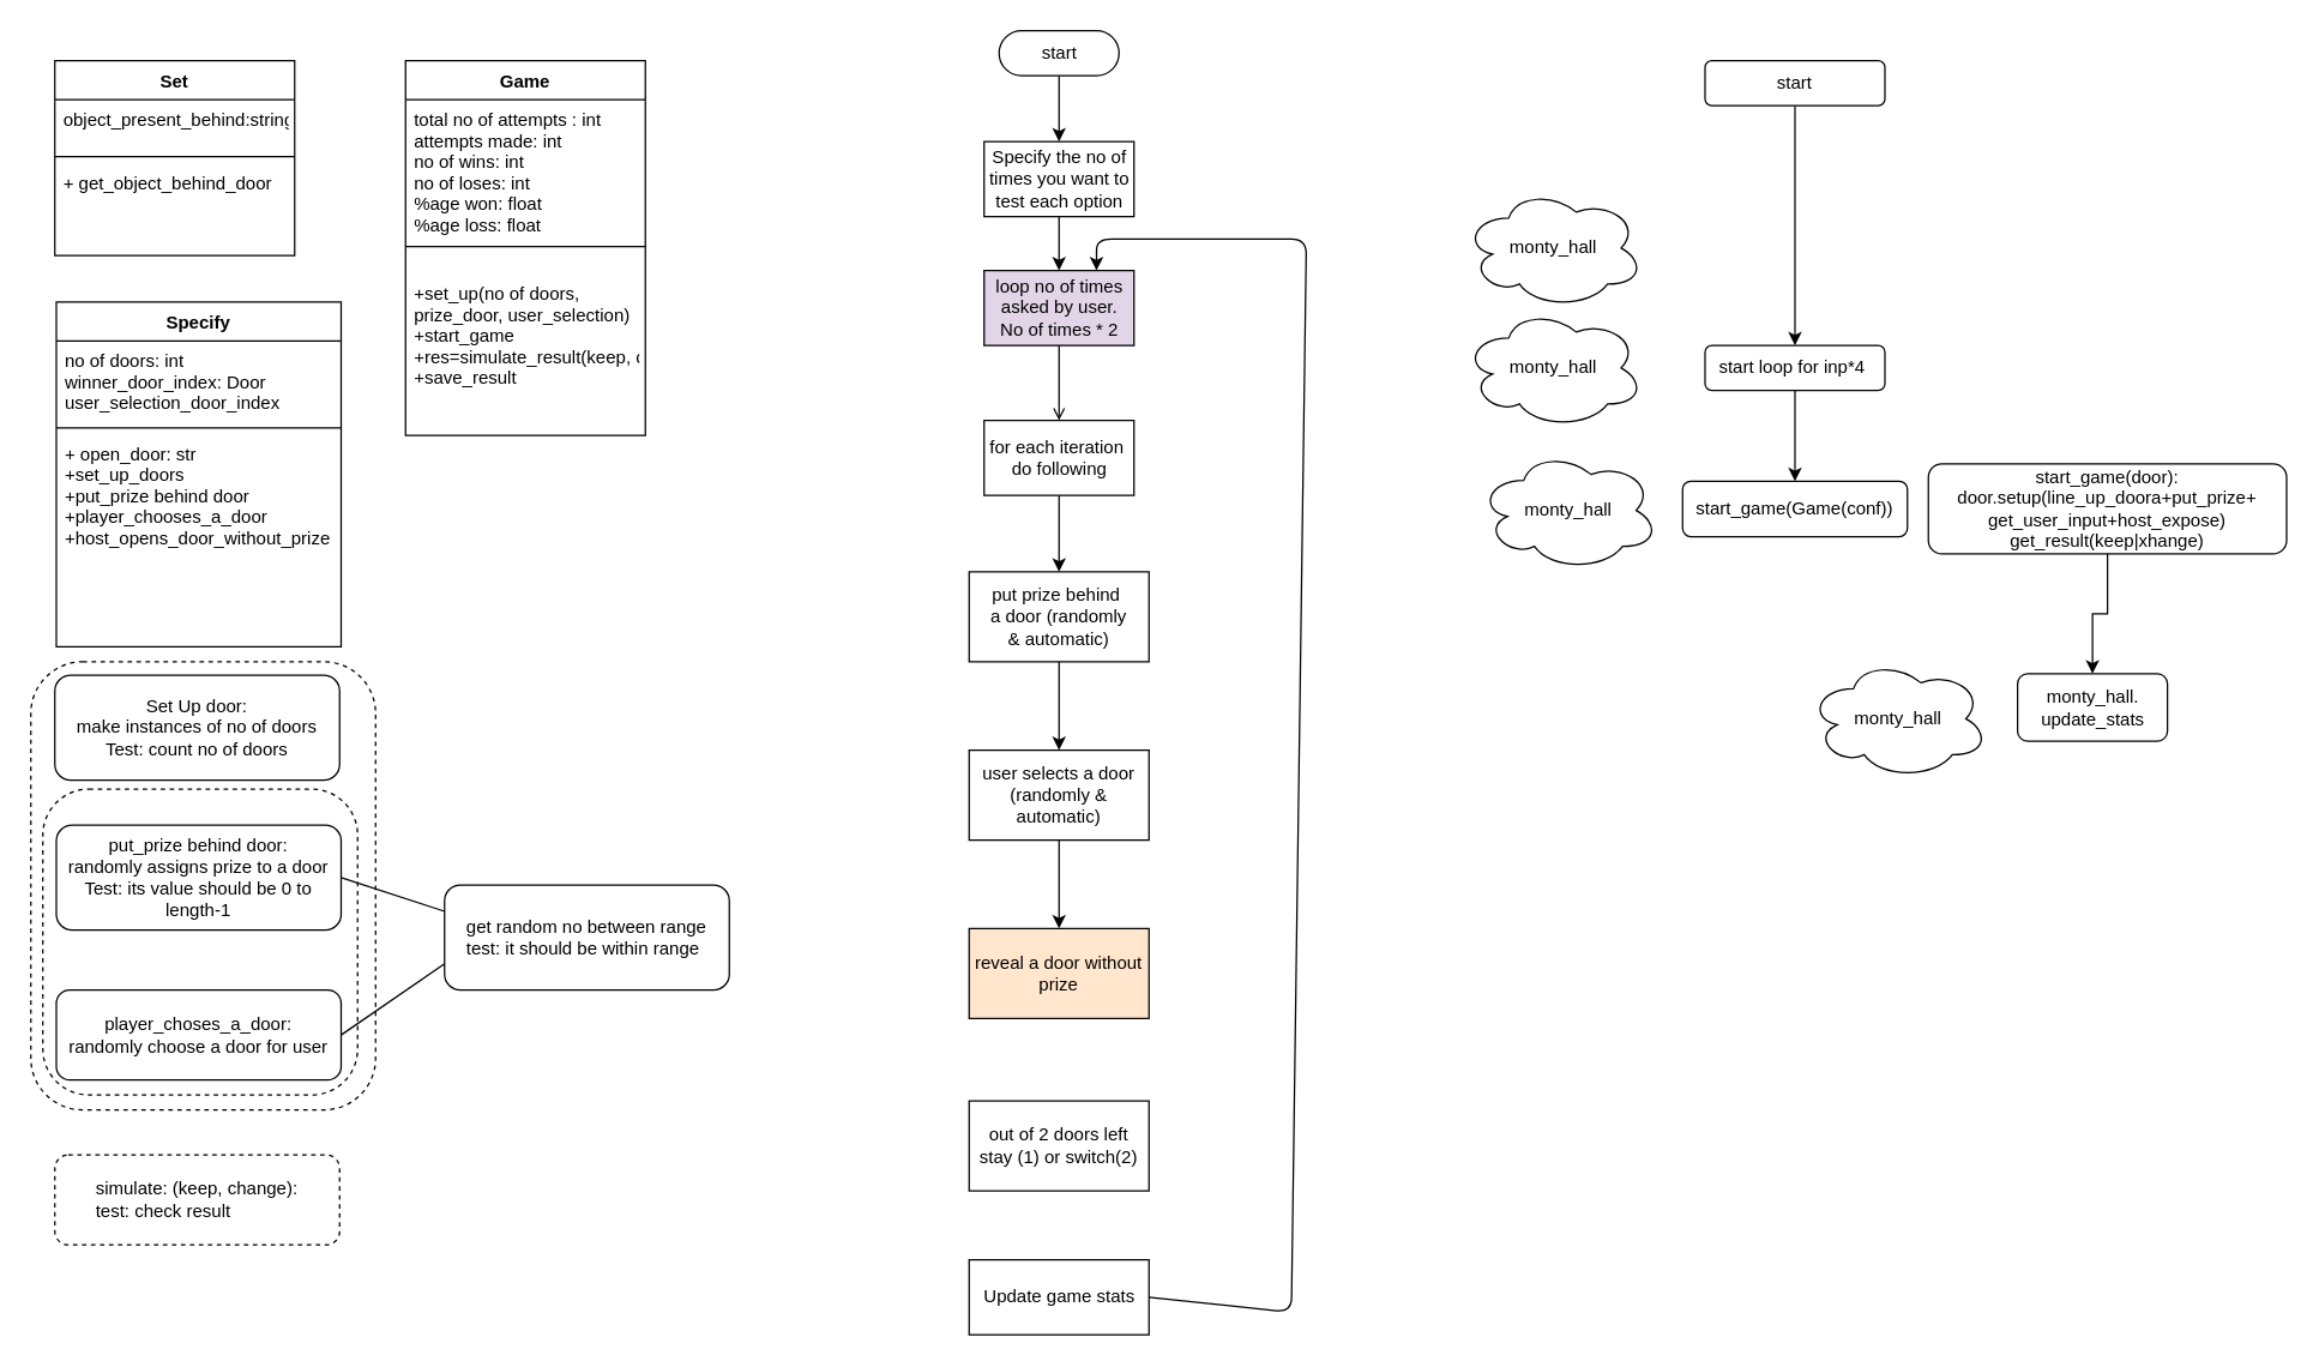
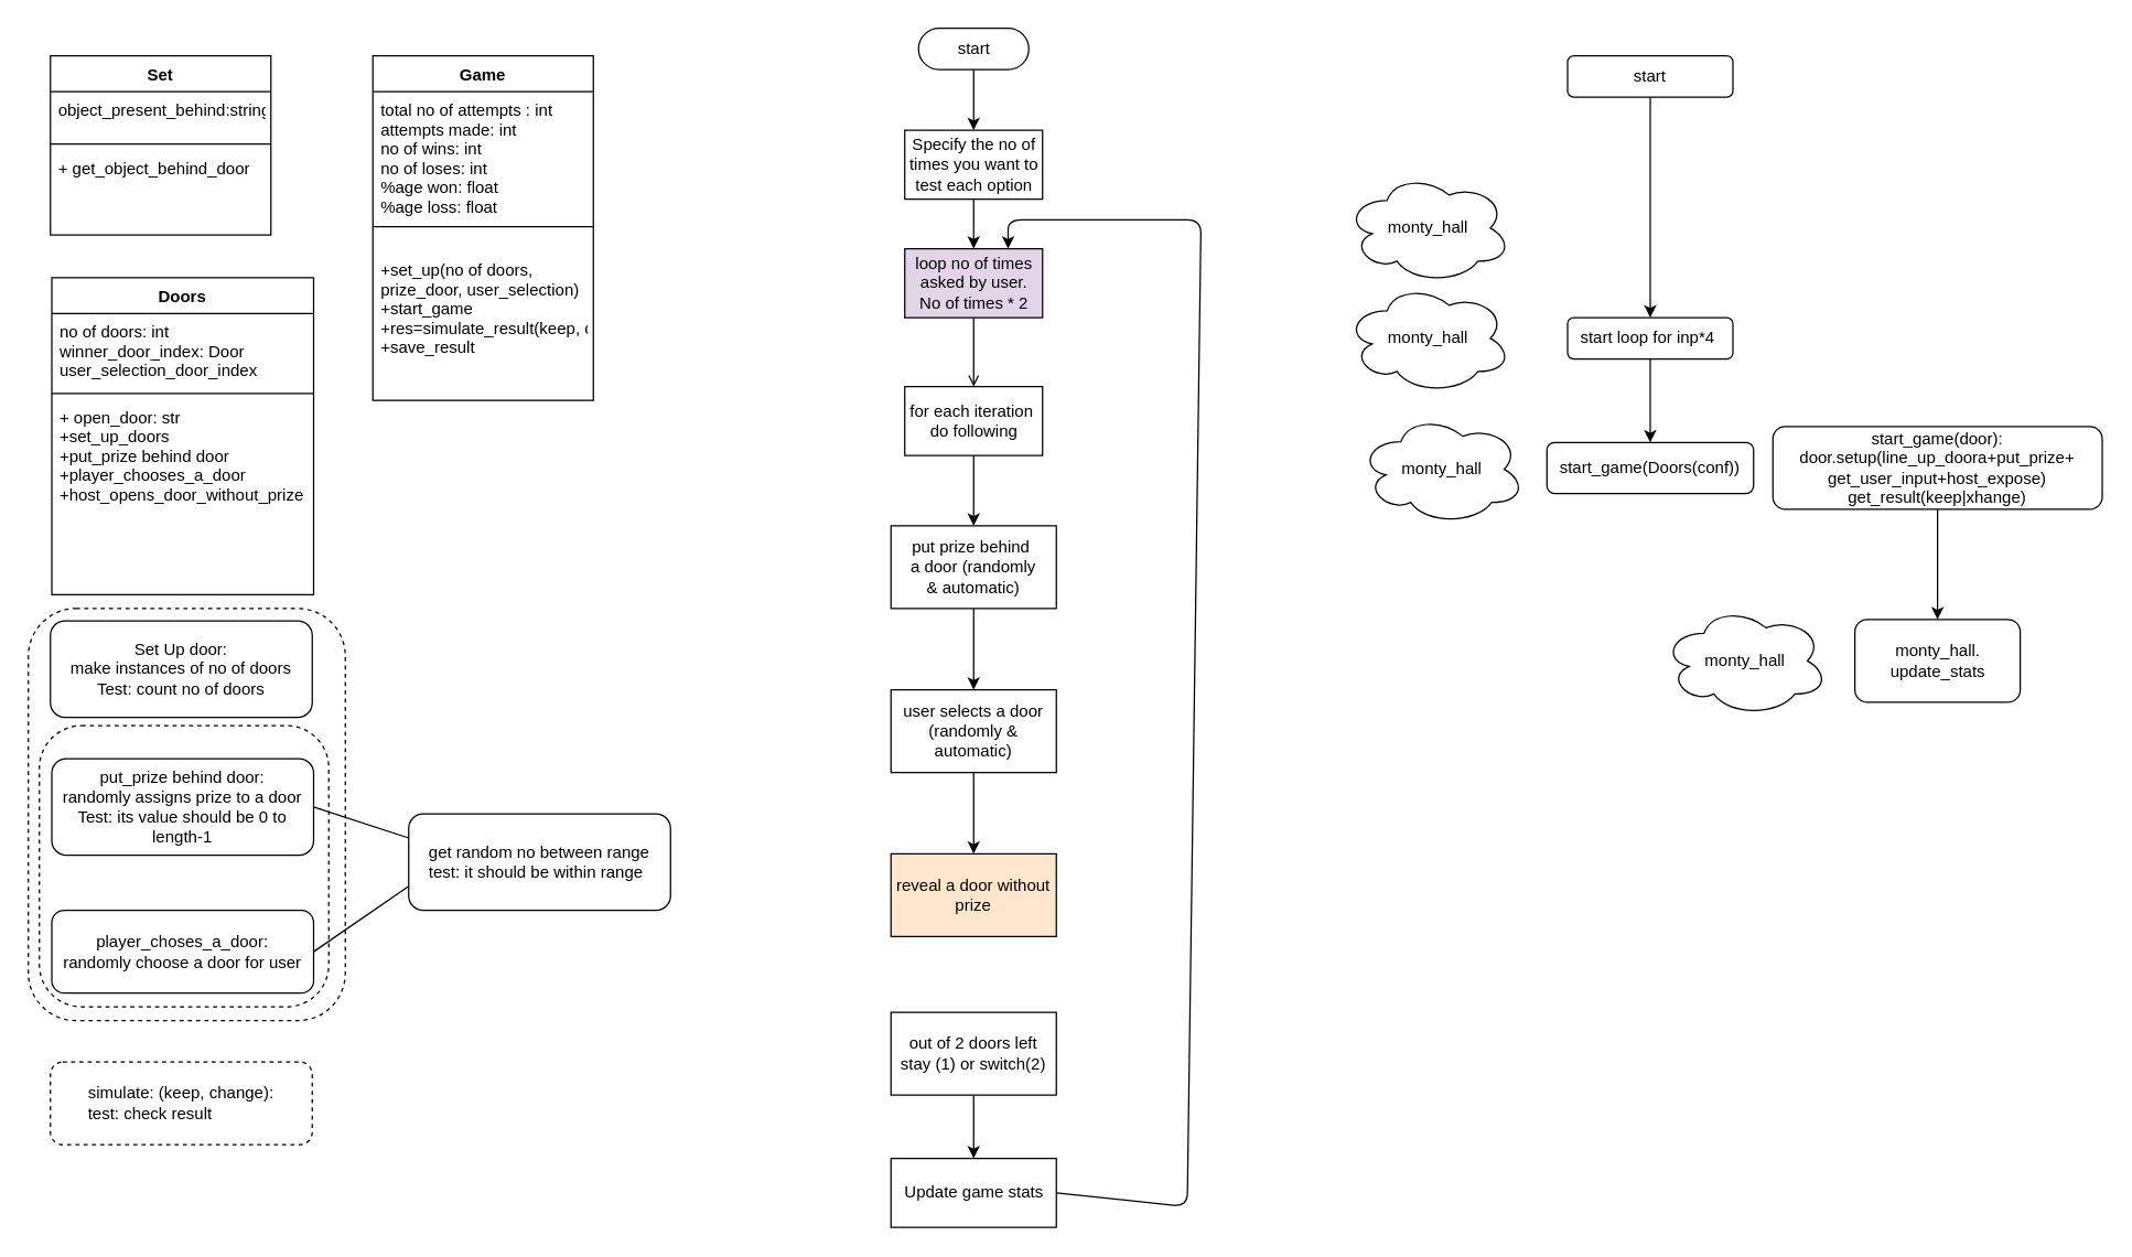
- <mxCell id="11" value="Specify&#10;" style="swimlane;fontStyle=1;align=center;verticalAlign=top;childLayout=stackLayout;horizontal=1;startSize=26;horizontalStack=0;resizeParent=1;resizeParentMax=0;resizeLast=0;collapsible=1;marginBottom=0;" parent="1" vertex="1"><mxGeometry x="37" y="201" width="190" height="230" as="geometry" /></mxCell>
+ <mxCell id="11" value="Doors&#10;" style="swimlane;fontStyle=1;align=center;verticalAlign=top;childLayout=stackLayout;horizontal=1;startSize=26;horizontalStack=0;resizeParent=1;resizeParentMax=0;resizeLast=0;collapsible=1;marginBottom=0;" parent="1" vertex="1"><mxGeometry x="37" y="201" width="190" height="230" as="geometry" /></mxCell>
- <mxCell id="47" value="start_game(Game(conf))" style="rounded=1;whiteSpace=wrap;html=1;" vertex="1" parent="1"><mxGeometry x="1122" y="320.5" width="150" height="37" as="geometry" /></mxCell>
+ <mxCell id="47" value="start_game(Doors(conf))" style="rounded=1;whiteSpace=wrap;html=1;" vertex="1" parent="1"><mxGeometry x="1122" y="320.5" width="150" height="37" as="geometry" /></mxCell>
- <mxCell id="50" value="monty_hall.&lt;br&gt;update_stats" style="whiteSpace=wrap;html=1;rounded=1;" vertex="1" parent="1"><mxGeometry x="1345.5" y="449" width="100" height="45" as="geometry" /></mxCell>
+ <mxCell id="50" value="monty_hall.&lt;br&gt;update_stats" style="whiteSpace=wrap;html=1;rounded=1;" vertex="1" parent="1"><mxGeometry x="1345.5" y="449" width="120" height="60" as="geometry" /></mxCell>
+ <mxCell id="28" value="" style="edgeStyle=orthogonalEdgeStyle;rounded=0;orthogonalLoop=1;jettySize=auto;html=1;" parent="1" source="29" target="30" edge="1"><mxGeometry relative="1" as="geometry" /></mxCell>
